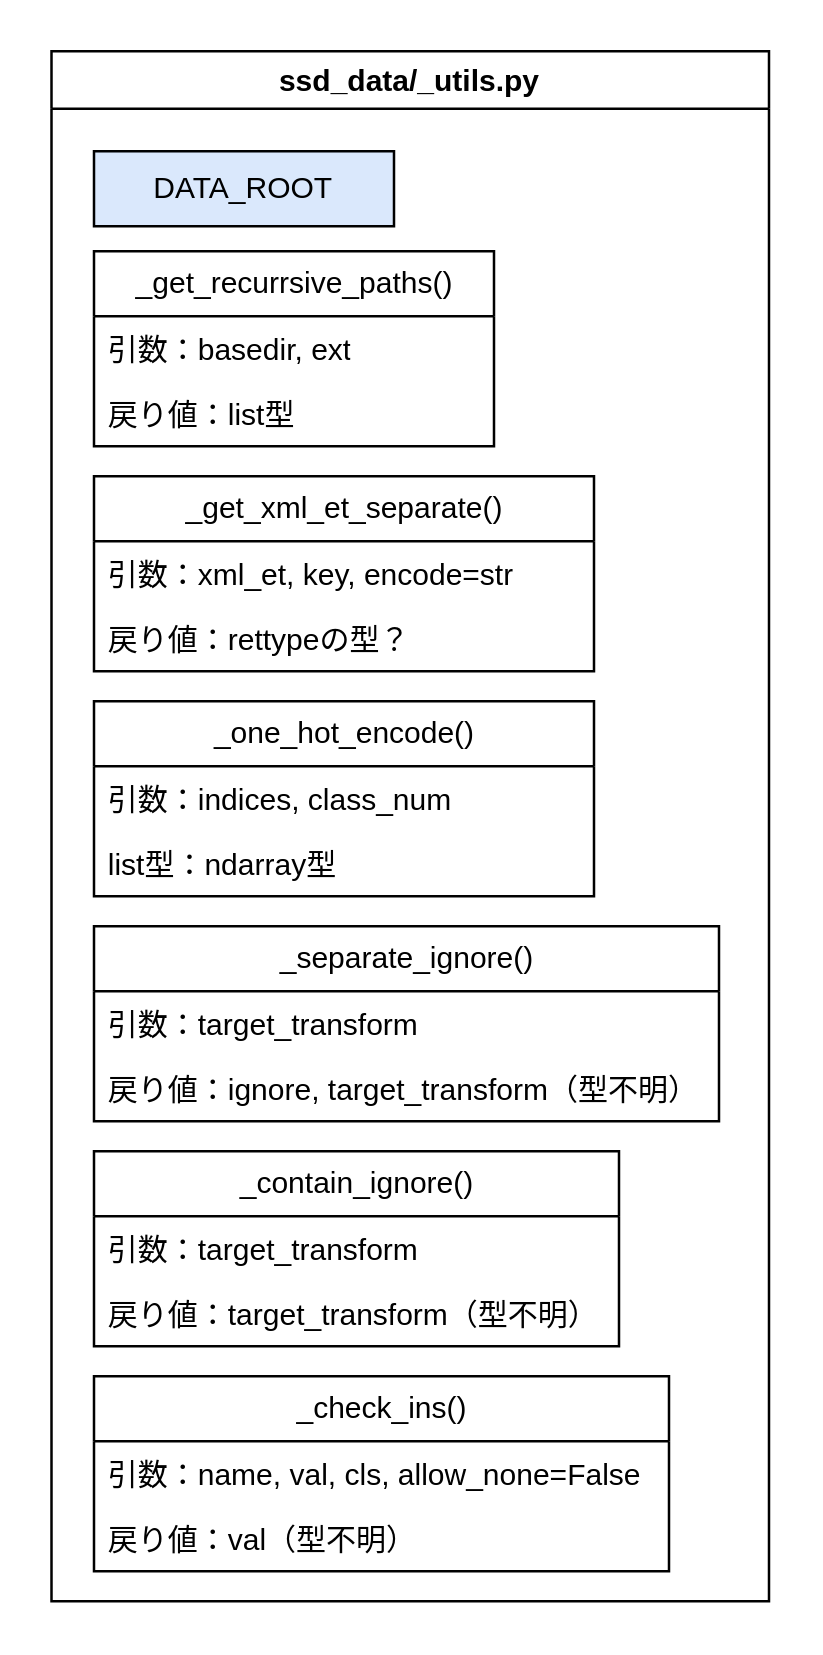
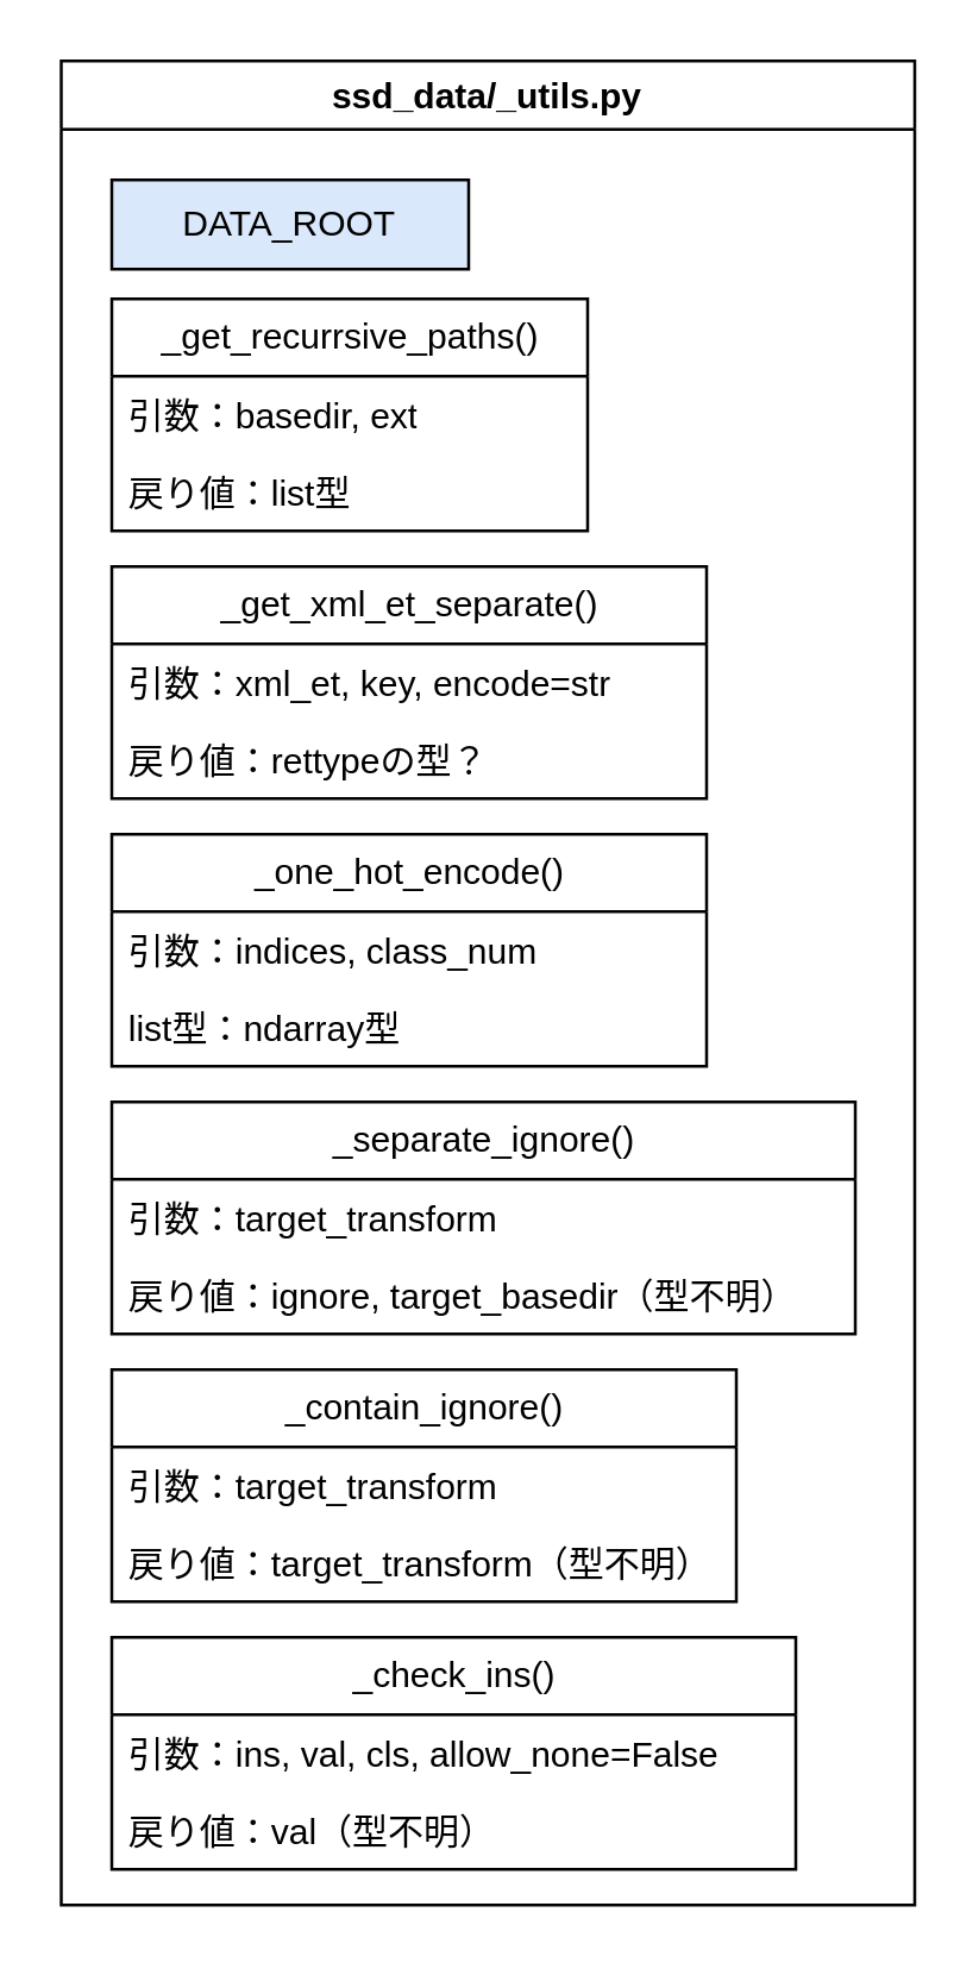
- <mxCell id="15" value="戻り値：ignore, target_transform（型不明）" style="text;strokeColor=none;fillColor=none;align=left;verticalAlign=top;spacingLeft=4;spacingRight=4;overflow=hidden;rotatable=0;points=[[0,0.5],[1,0.5]];portConstraint=eastwest;whiteSpace=wrap;html=1;" vertex="1" parent="13"><mxGeometry y="52" width="250" height="26" as="geometry" /></mxCell>
+ <mxCell id="15" value="戻り値：ignore, target_basedir（型不明）" style="text;strokeColor=none;fillColor=none;align=left;verticalAlign=top;spacingLeft=4;spacingRight=4;overflow=hidden;rotatable=0;points=[[0,0.5],[1,0.5]];portConstraint=eastwest;whiteSpace=wrap;html=1;" vertex="1" parent="13"><mxGeometry y="52" width="250" height="26" as="geometry" /></mxCell>
- <mxCell id="20" value="引数：name, val, cls, allow_none=False" style="text;strokeColor=none;fillColor=none;align=left;verticalAlign=top;spacingLeft=4;spacingRight=4;overflow=hidden;rotatable=0;points=[[0,0.5],[1,0.5]];portConstraint=eastwest;whiteSpace=wrap;html=1;" vertex="1" parent="19"><mxGeometry y="26" width="230" height="26" as="geometry" /></mxCell>
+ <mxCell id="20" value="引数：ins, val, cls, allow_none=False" style="text;strokeColor=none;fillColor=none;align=left;verticalAlign=top;spacingLeft=4;spacingRight=4;overflow=hidden;rotatable=0;points=[[0,0.5],[1,0.5]];portConstraint=eastwest;whiteSpace=wrap;html=1;" vertex="1" parent="19"><mxGeometry y="26" width="230" height="26" as="geometry" /></mxCell>
